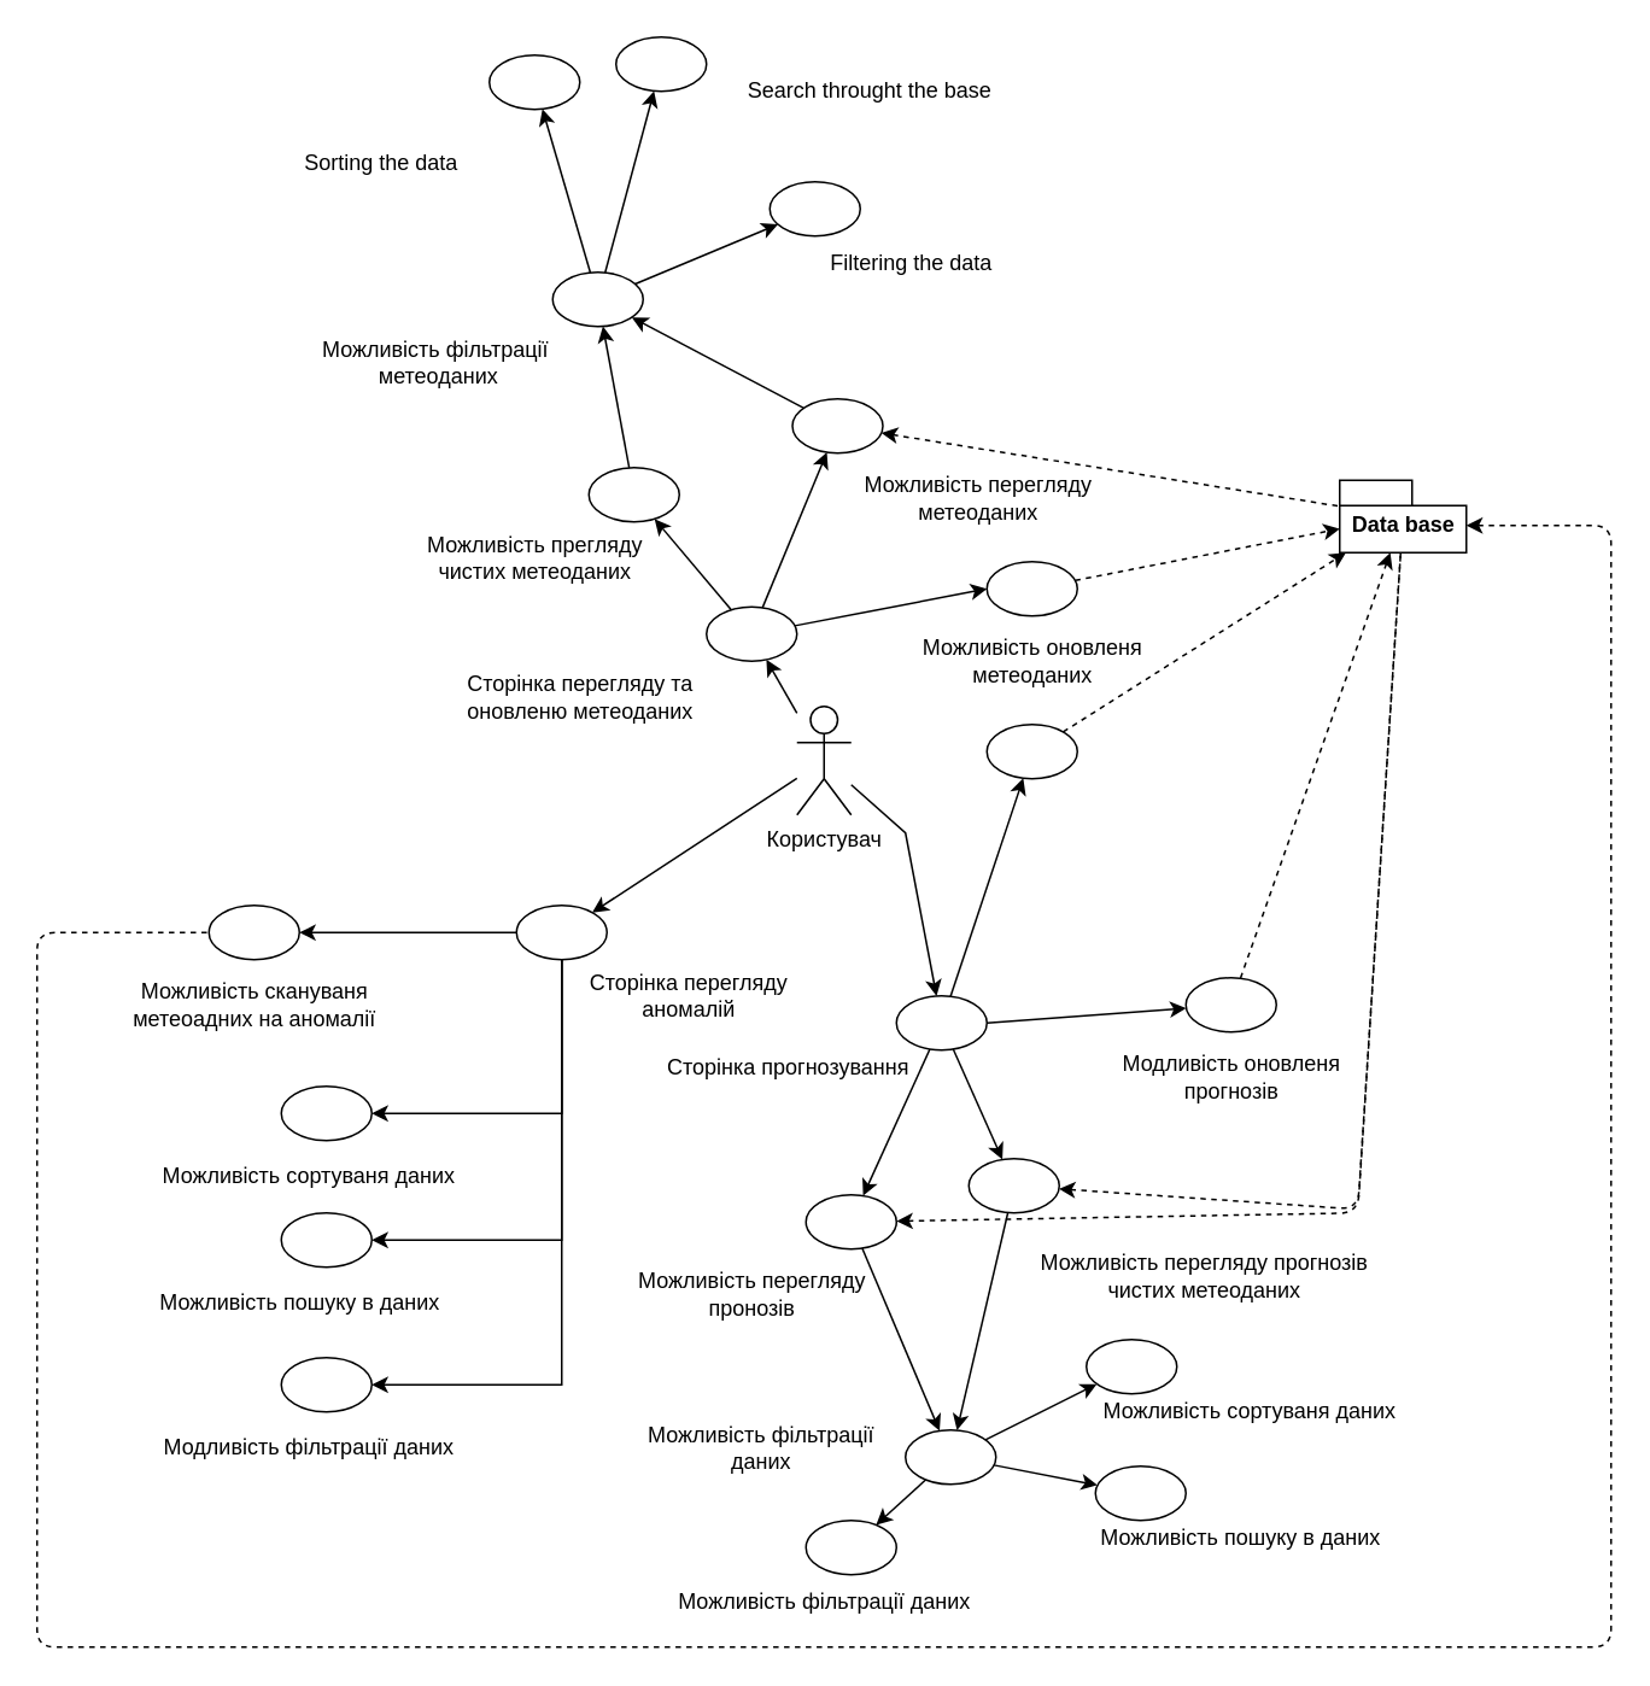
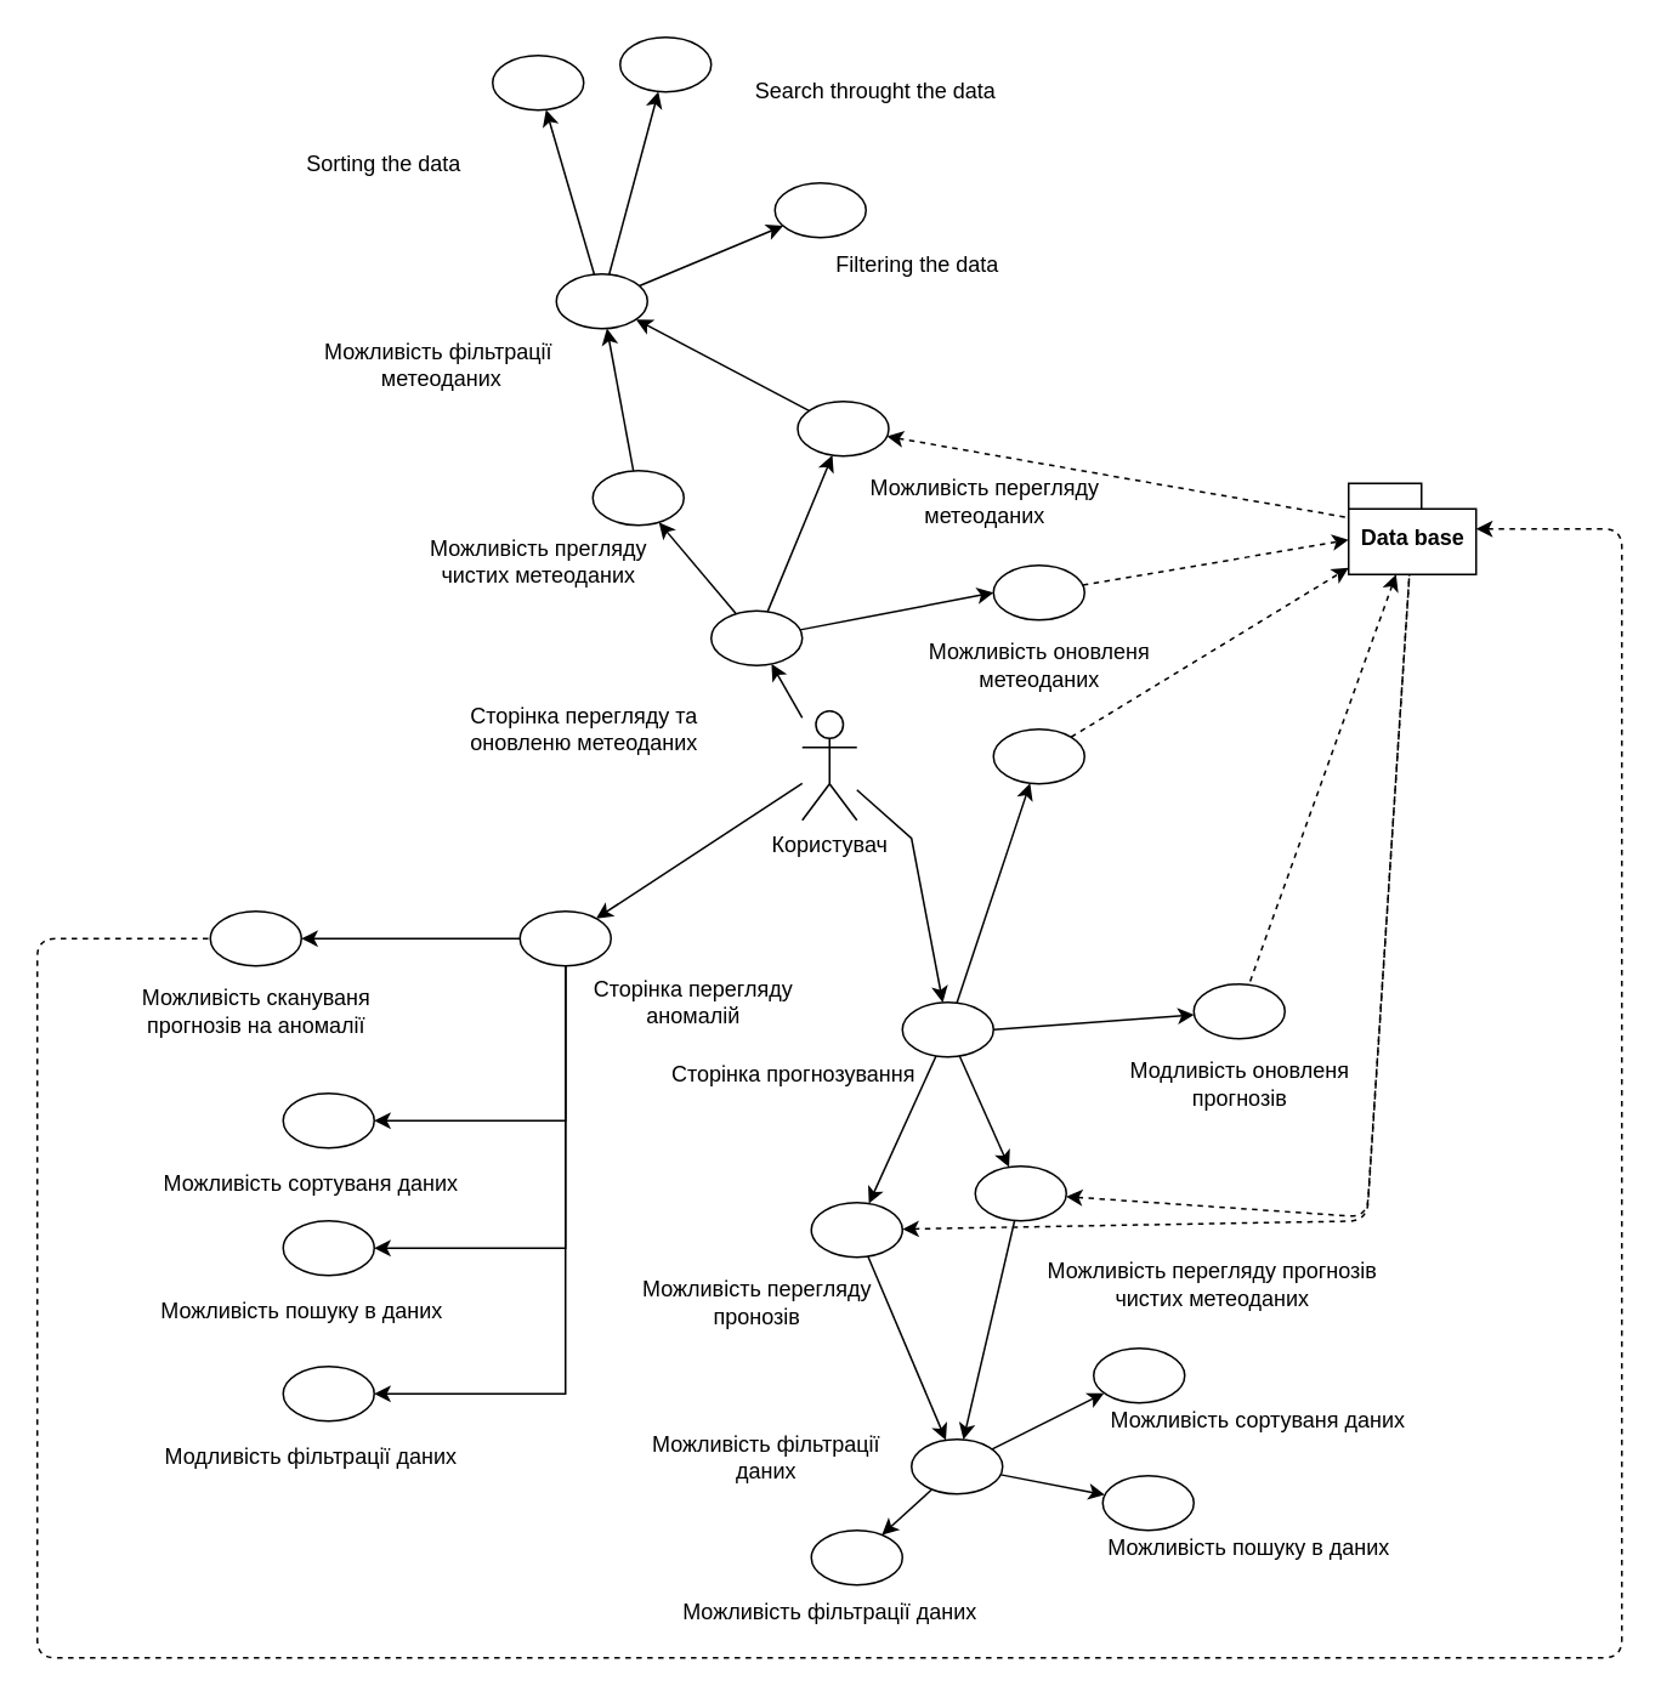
- <mxCell id="22" value="Search throught the base" style="text;html=1;align=center;verticalAlign=middle;resizable=0;points=[];autosize=1;" parent="20" vertex="1"><mxGeometry x="110" y="20" width="150" height="20" as="geometry" /></mxCell>
+ <mxCell id="22" value="Search throught the data" style="text;html=1;align=center;verticalAlign=middle;resizable=0;points=[];autosize=1;" parent="20" vertex="1"><mxGeometry x="110" y="20" width="150" height="20" as="geometry" /></mxCell>
- <mxCell id="29" value="Data base" style="shape=folder;fontStyle=1;spacingTop=10;tabWidth=40;tabHeight=14;tabPosition=left;html=1;" parent="1" vertex="1"><mxGeometry x="740" y="265" width="70" height="40" as="geometry" /></mxCell>
+ <mxCell id="29" value="Data base" style="shape=folder;fontStyle=1;spacingTop=10;tabWidth=40;tabHeight=14;tabPosition=left;html=1;" parent="1" vertex="1"><mxGeometry x="740" y="265" width="70" height="50" as="geometry" /></mxCell>
- <mxCell id="10" value="Сторінка перегляду та &lt;br&gt;оновленю метеоданих" style="text;html=1;align=center;verticalAlign=middle;resizable=0;points=[];autosize=1;" parent="1" vertex="1"><mxGeometry x="250" y="370" width="140" height="30" as="geometry" /></mxCell>
+ <mxCell id="10" value="Сторінка перегляду та &lt;br&gt;оновленю метеоданих" style="text;html=1;align=center;verticalAlign=middle;resizable=0;points=[];autosize=1;" parent="1" vertex="1"><mxGeometry x="250" y="385" width="140" height="30" as="geometry" /></mxCell>
- <mxCell id="34" value="Можливість скануваня&lt;br&gt;метеоадних на аномалії" style="text;html=1;align=center;verticalAlign=middle;resizable=0;points=[];autosize=1;" parent="32" vertex="1"><mxGeometry x="-5" y="40" width="150" height="30" as="geometry" /></mxCell>
+ <mxCell id="34" value="Можливість скануваня&lt;br&gt;прогнозів на аномалії" style="text;html=1;align=center;verticalAlign=middle;resizable=0;points=[];autosize=1;" parent="32" vertex="1"><mxGeometry x="-5" y="40" width="150" height="30" as="geometry" /></mxCell>
